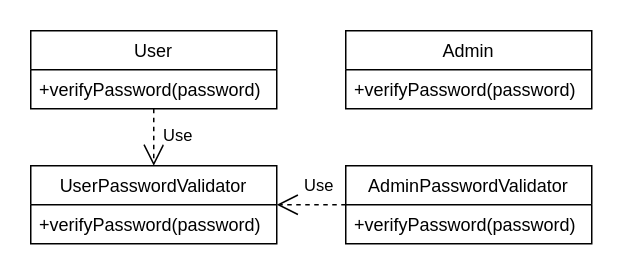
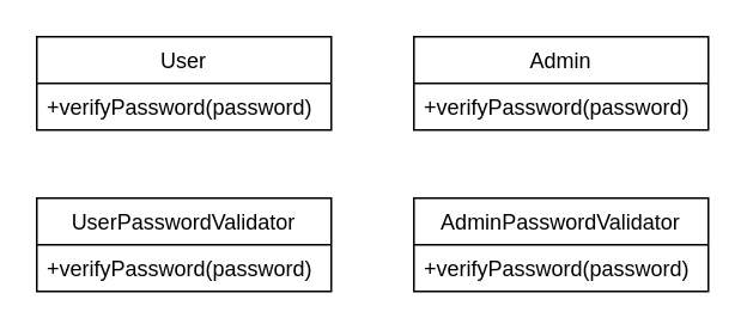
- <mxCell id="10" value="Use" style="endArrow=open;endSize=12;dashed=1;html=1;rounded=0;exitX=0.5;exitY=1;exitDx=0;exitDy=0;entryX=0.5;entryY=0;entryDx=0;entryDy=0;" parent="1" source="2" target="6" edge="1"><mxGeometry x="-0.053" y="16" width="160" relative="1" as="geometry"><mxPoint x="222" y="80" as="sourcePoint" /><mxPoint x="222" y="120" as="targetPoint" /><mxPoint as="offset" /></mxGeometry></mxCell>
- <mxCell id="11" value="Use" style="endArrow=open;endSize=12;dashed=1;html=1;rounded=0;exitX=0;exitY=0.5;exitDx=0;exitDy=0;entryX=1;entryY=0.5;entryDx=0;entryDy=0;" parent="1" source="8" target="6" edge="1"><mxGeometry x="-0.217" y="-13" width="160" relative="1" as="geometry"><mxPoint x="250" y="-70" as="sourcePoint" /><mxPoint x="203" y="-70" as="targetPoint" /><mxPoint as="offset" /></mxGeometry></mxCell>
